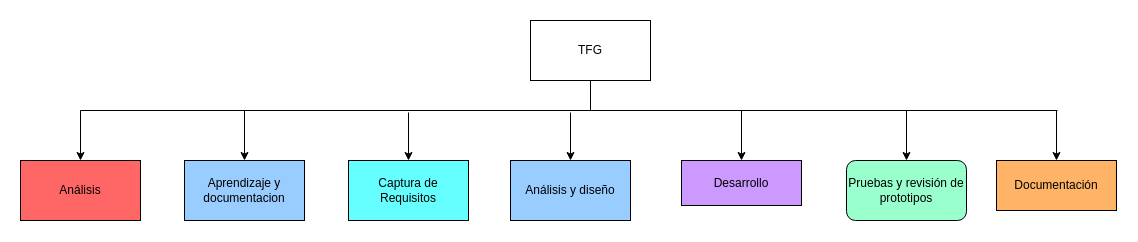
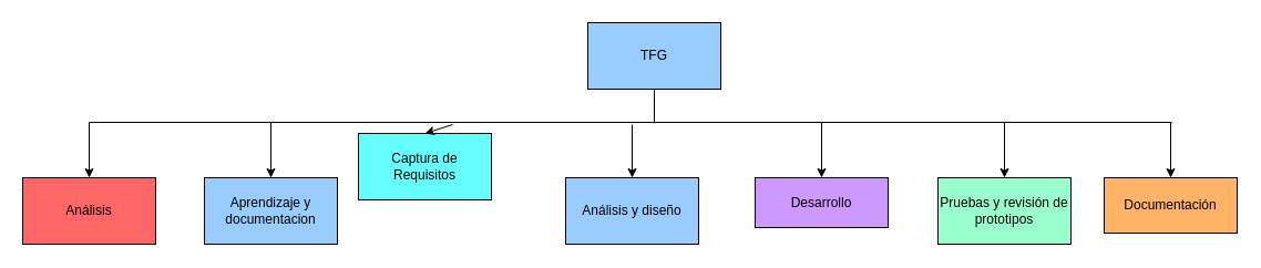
- <mxCell id="18" value="TFG" style="rounded=0;whiteSpace=wrap;html=1;" parent="1" vertex="1"><mxGeometry x="530" y="20" width="120" height="60" as="geometry" /></mxCell>
+ <mxCell id="18" value="TFG" style="rounded=0;whiteSpace=wrap;html=1;fillColor=#99ccff;" parent="1" vertex="1"><mxGeometry x="530" y="20" width="120" height="60" as="geometry" /></mxCell>
- <mxCell id="16" value="Captura de Requisitos" style="rounded=0;whiteSpace=wrap;html=1;fillColor=#66FFFF;" parent="1" vertex="1"><mxGeometry x="348" y="160" width="120" height="60" as="geometry" /></mxCell>
+ <mxCell id="16" value="Captura de Requisitos" style="rounded=0;whiteSpace=wrap;html=1;fillColor=#66FFFF;" parent="1" vertex="1"><mxGeometry x="323" y="120" width="120" height="60" as="geometry" /></mxCell>
- <mxCell id="5" value="Pruebas y revisión de prototipos" style="whiteSpace=wrap;html=1;fillColor=#99FFCC;rounded=1;" parent="1" vertex="1"><mxGeometry x="846" y="160" width="120" height="60" as="geometry" /></mxCell>
+ <mxCell id="5" value="Pruebas y revisión de prototipos" style="rounded=0;whiteSpace=wrap;html=1;fillColor=#99FFCC;" parent="1" vertex="1"><mxGeometry x="846" y="160" width="120" height="60" as="geometry" /></mxCell>
